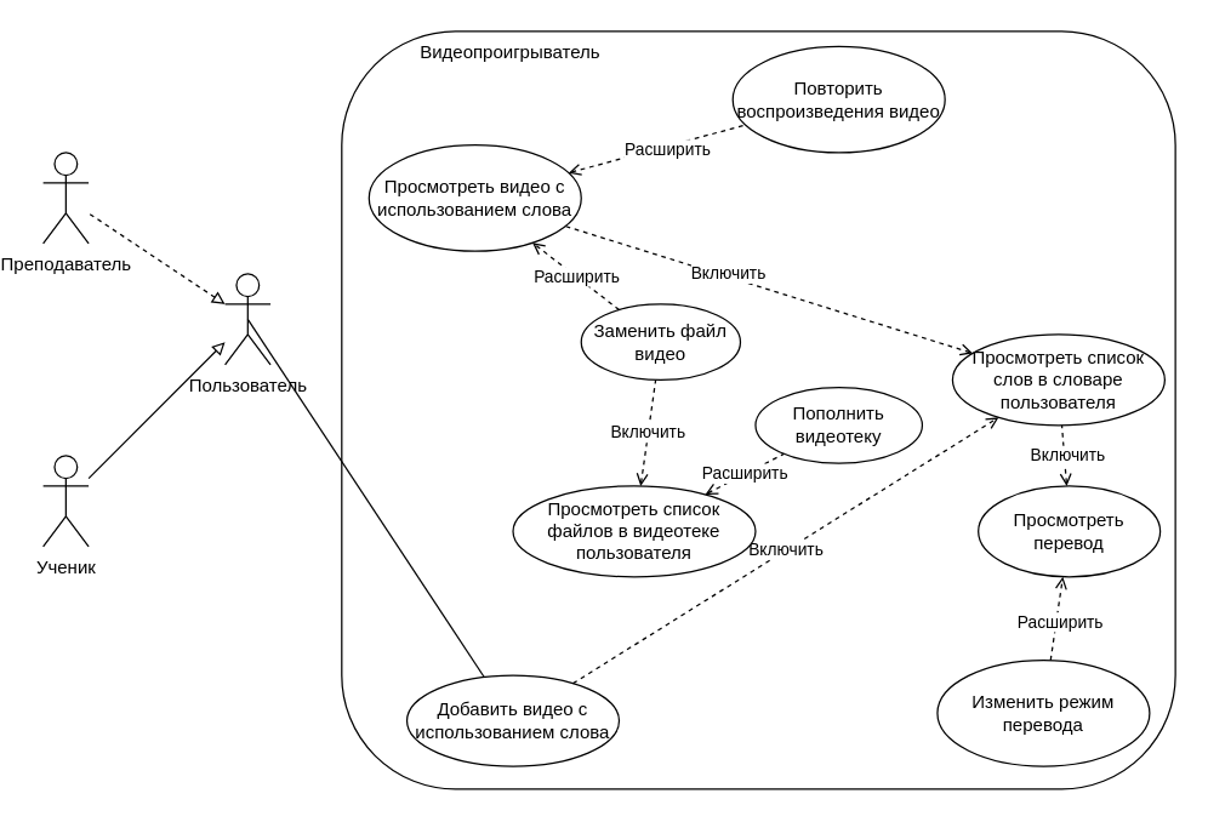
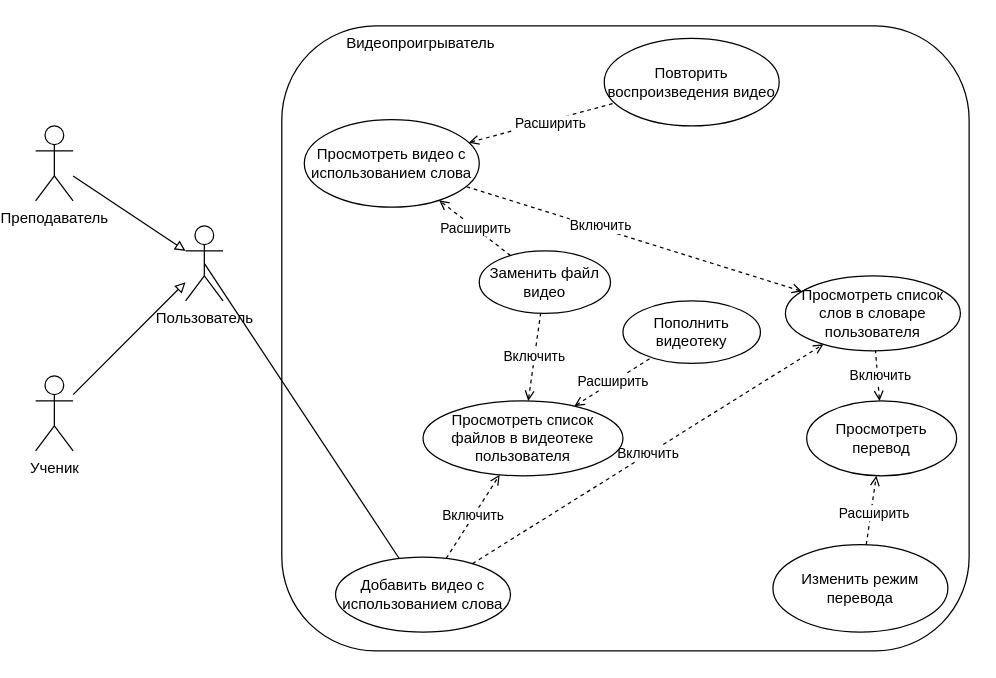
- <mxCell id="7" value="" style="endArrow=none;html=1;rounded=0;endSize=1;endFill=0;startArrow=block;startFill=0;dashed=1;" parent="1" source="3" target="5" edge="1"><mxGeometry width="50" height="50" relative="1" as="geometry"><mxPoint x="90" y="200" as="sourcePoint" /><mxPoint x="140" y="150" as="targetPoint" /></mxGeometry></mxCell>
+ <mxCell id="7" value="" style="endArrow=none;html=1;rounded=0;endSize=1;endFill=0;startArrow=block;startFill=0;" parent="1" source="3" target="5" edge="1"><mxGeometry width="50" height="50" relative="1" as="geometry"><mxPoint x="90" y="200" as="sourcePoint" /><mxPoint x="140" y="150" as="targetPoint" /></mxGeometry></mxCell>
- <mxCell id="26" value="Пополнить видеотеку" style="ellipse;whiteSpace=wrap;html=1;verticalAlign=middle;labelPosition=center;verticalLabelPosition=middle;align=center;" parent="1" vertex="1"><mxGeometry x="490" y="255" width="110" height="50" as="geometry" /></mxCell>
+ <mxCell id="26" value="Пополнить видеотеку" style="ellipse;whiteSpace=wrap;html=1;verticalAlign=middle;labelPosition=center;verticalLabelPosition=middle;align=center;" parent="1" vertex="1"><mxGeometry x="490" y="240" width="110" height="50" as="geometry" /></mxCell>
+ <mxCell id="25" value="Включить" style="endArrow=open;dashed=1;html=1;rounded=0;strokeWidth=1;endFill=0;" parent="1" source="4" target="24" edge="1"><mxGeometry width="50" height="50" relative="1" as="geometry"><mxPoint x="250" y="440" as="sourcePoint" /><mxPoint x="300" y="390" as="targetPoint" /></mxGeometry></mxCell>
